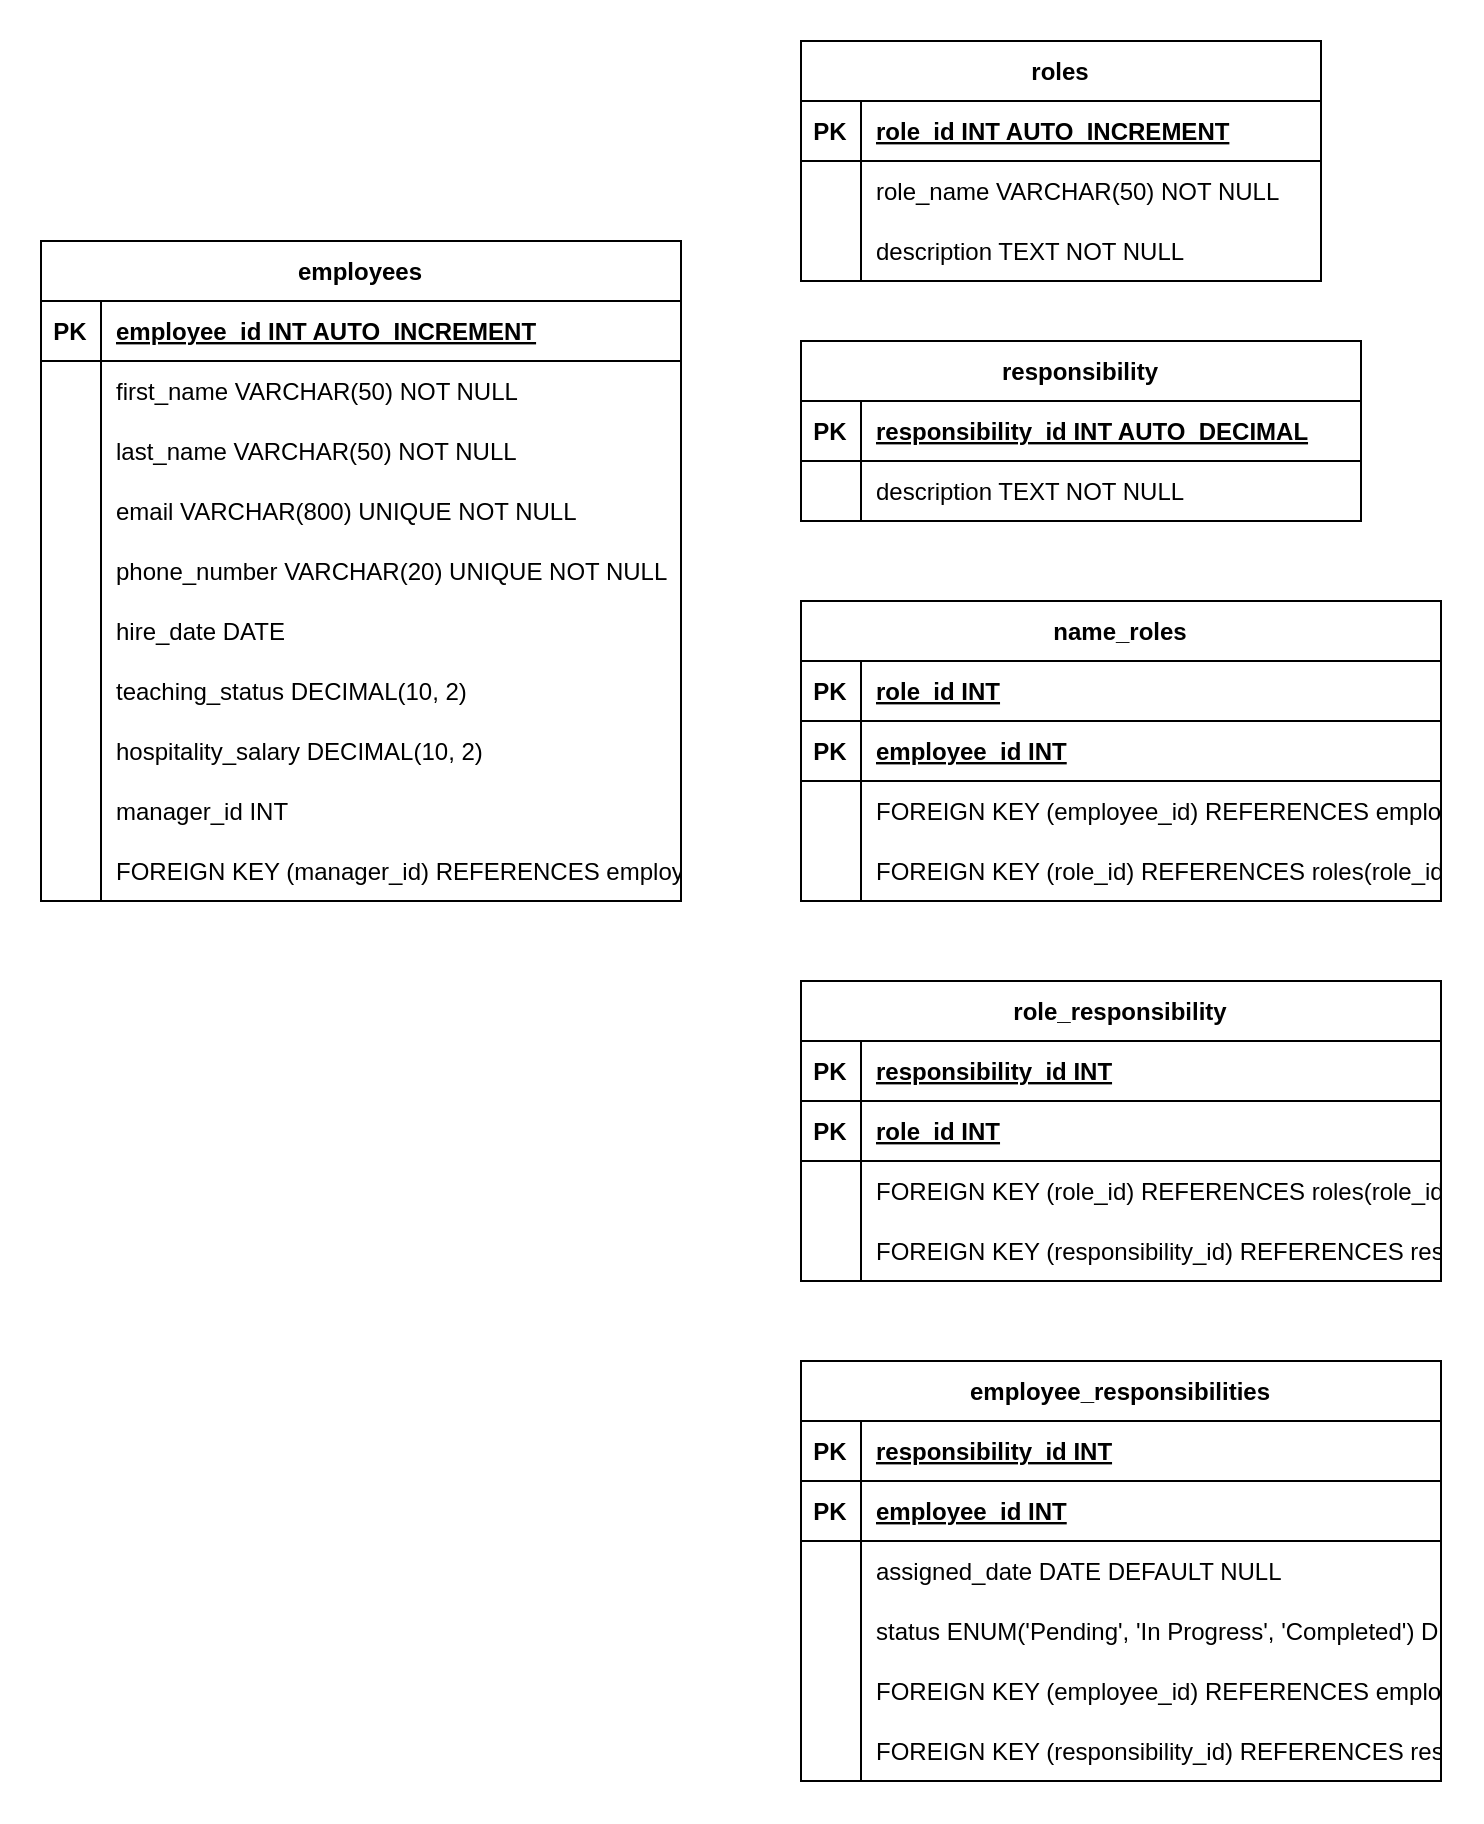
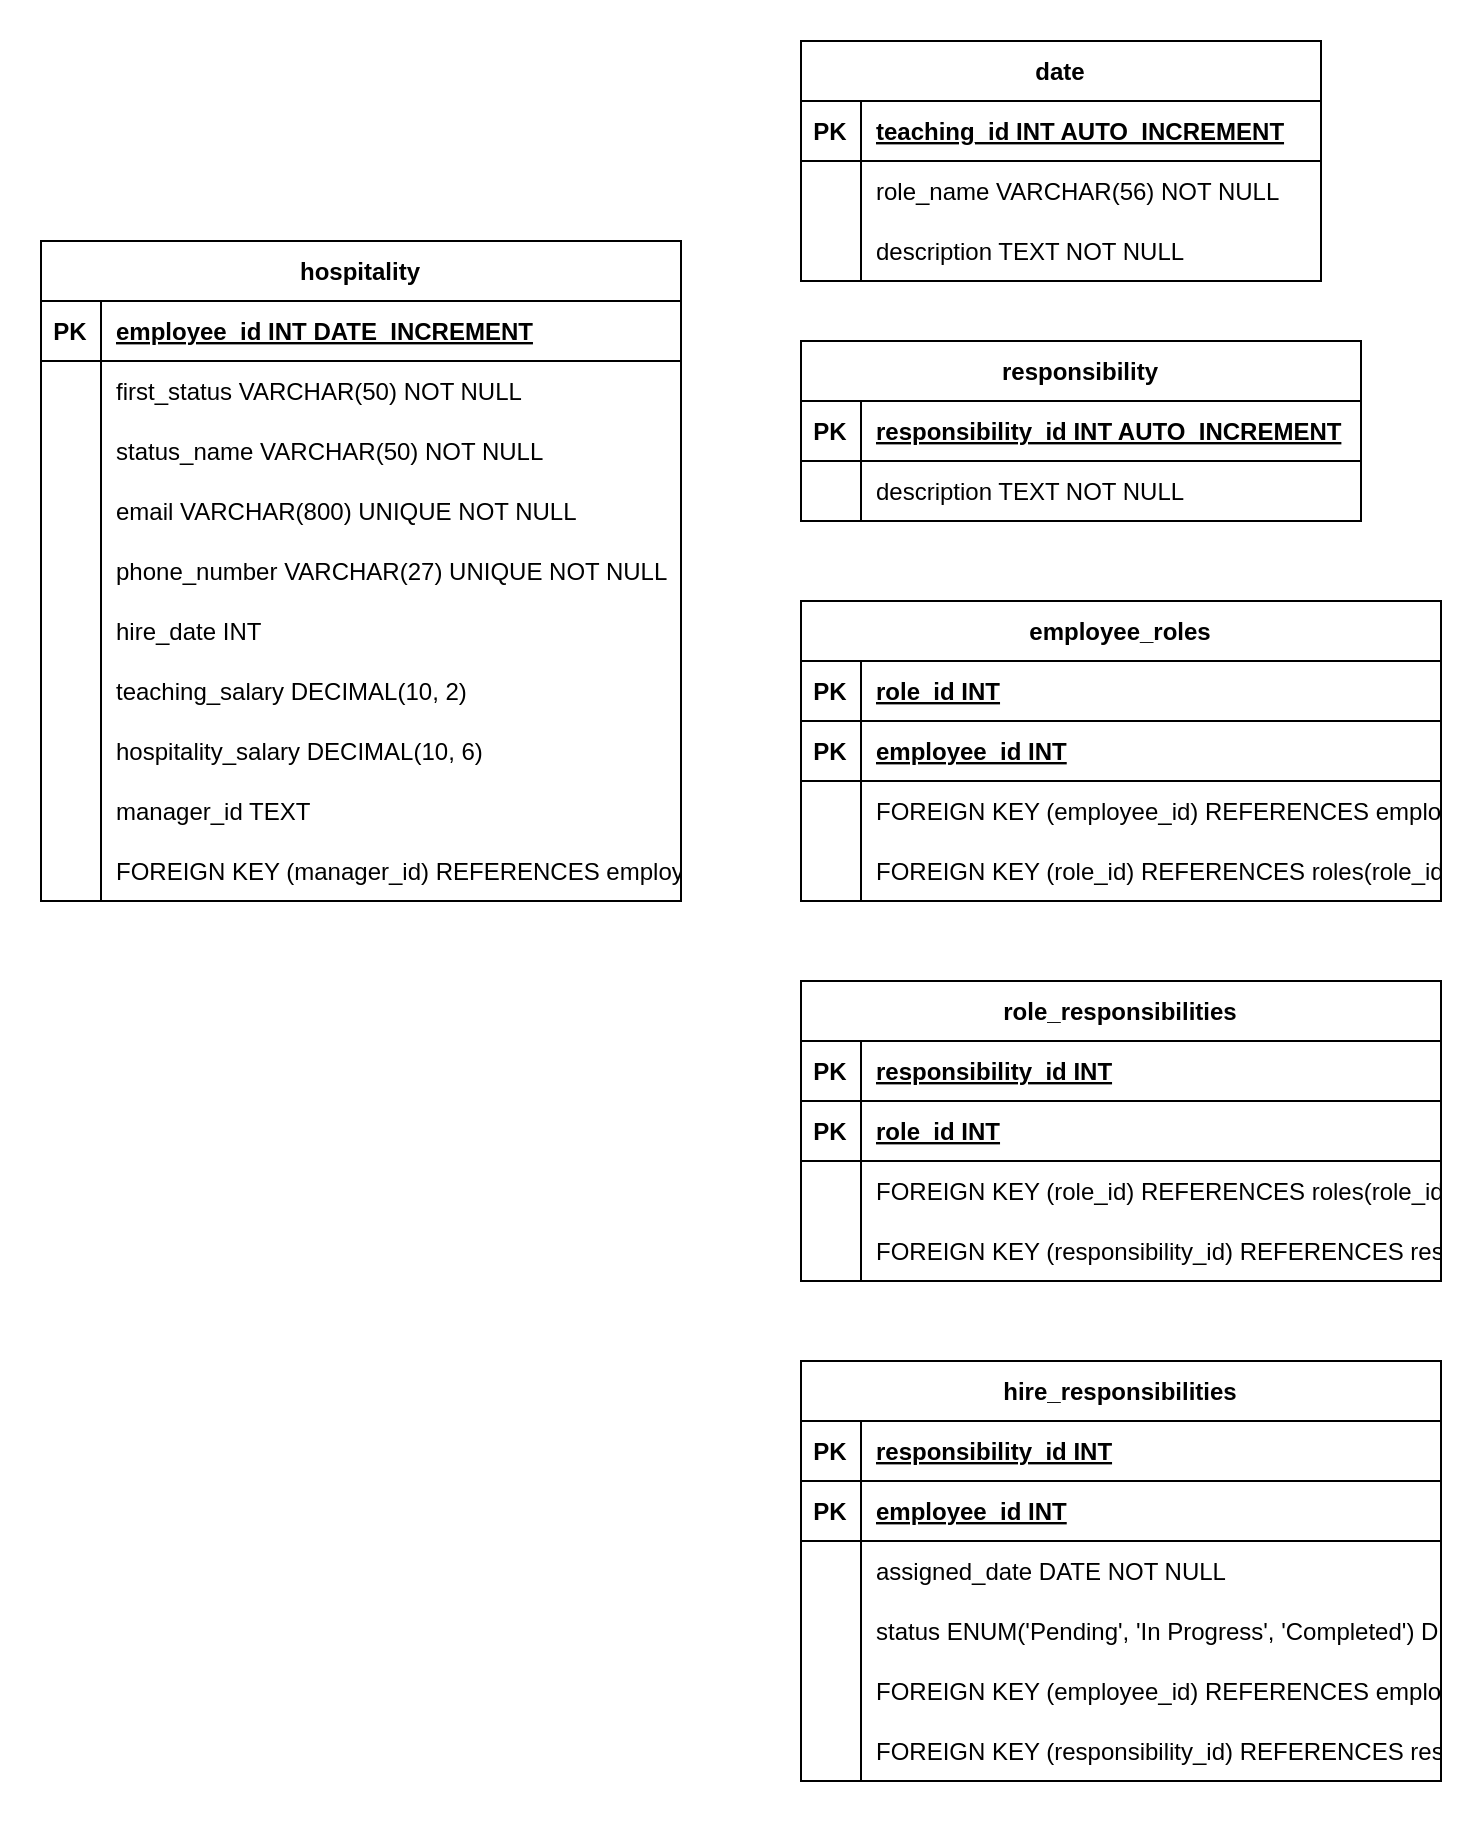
- <mxCell id="33" value="roles" style="shape=table;startSize=30;container=1;collapsible=1;childLayout=tableLayout;fixedRows=1;rowLines=0;fontStyle=1;align=center;resizeLast=1;movable=1;resizable=1;rotatable=1;deletable=1;editable=1;locked=0;connectable=1;" vertex="1" parent="1"><mxGeometry x="400" y="20" width="260" height="120" as="geometry" /></mxCell>
+ <mxCell id="33" value="date" style="shape=table;startSize=30;container=1;collapsible=1;childLayout=tableLayout;fixedRows=1;rowLines=0;fontStyle=1;align=center;resizeLast=1;movable=1;resizable=1;rotatable=1;deletable=1;editable=1;locked=0;connectable=1;" vertex="1" parent="1"><mxGeometry x="400" y="20" width="260" height="120" as="geometry" /></mxCell>
- <mxCell id="36" value="role_id INT  AUTO_INCREMENT" style="shape=partialRectangle;overflow=hidden;connectable=0;fillColor=none;align=left;strokeColor=inherit;top=0;left=0;bottom=0;right=0;spacingLeft=6;fontStyle=5;" vertex="1" parent="34"><mxGeometry x="30" width="230" height="30" as="geometry"><mxRectangle width="230" height="30" as="alternateBounds" /></mxGeometry></mxCell>
+ <mxCell id="36" value="teaching_id INT  AUTO_INCREMENT" style="shape=partialRectangle;overflow=hidden;connectable=0;fillColor=none;align=left;strokeColor=inherit;top=0;left=0;bottom=0;right=0;spacingLeft=6;fontStyle=5;" vertex="1" parent="34"><mxGeometry x="30" width="230" height="30" as="geometry"><mxRectangle width="230" height="30" as="alternateBounds" /></mxGeometry></mxCell>
- <mxCell id="39" value="role_name VARCHAR(50) NOT NULL" style="shape=partialRectangle;overflow=hidden;connectable=0;fillColor=none;align=left;strokeColor=inherit;top=0;left=0;bottom=0;right=0;spacingLeft=6;" vertex="1" parent="37"><mxGeometry x="30" width="230" height="30" as="geometry"><mxRectangle width="230" height="30" as="alternateBounds" /></mxGeometry></mxCell>
+ <mxCell id="39" value="role_name VARCHAR(56) NOT NULL" style="shape=partialRectangle;overflow=hidden;connectable=0;fillColor=none;align=left;strokeColor=inherit;top=0;left=0;bottom=0;right=0;spacingLeft=6;" vertex="1" parent="37"><mxGeometry x="30" width="230" height="30" as="geometry"><mxRectangle width="230" height="30" as="alternateBounds" /></mxGeometry></mxCell>
- <mxCell id="2" value="employees" style="shape=table;startSize=30;container=1;collapsible=1;childLayout=tableLayout;fixedRows=1;rowLines=0;fontStyle=1;align=center;resizeLast=1;movable=0;resizable=0;rotatable=0;deletable=0;editable=0;locked=1;connectable=0;" vertex="1" parent="1"><mxGeometry x="20" y="120" width="320" height="330" as="geometry" /></mxCell>
+ <mxCell id="2" value="hospitality" style="shape=table;startSize=30;container=1;collapsible=1;childLayout=tableLayout;fixedRows=1;rowLines=0;fontStyle=1;align=center;resizeLast=1;movable=0;resizable=0;rotatable=0;deletable=0;editable=0;locked=1;connectable=0;" vertex="1" parent="1"><mxGeometry x="20" y="120" width="320" height="330" as="geometry" /></mxCell>
- <mxCell id="5" value="employee_id INT  AUTO_INCREMENT" style="shape=partialRectangle;overflow=hidden;connectable=0;fillColor=none;align=left;strokeColor=inherit;top=0;left=0;bottom=0;right=0;spacingLeft=6;fontStyle=5;" vertex="1" parent="3"><mxGeometry x="30" width="290" height="30" as="geometry"><mxRectangle width="290" height="30" as="alternateBounds" /></mxGeometry></mxCell>
+ <mxCell id="5" value="employee_id INT  DATE_INCREMENT" style="shape=partialRectangle;overflow=hidden;connectable=0;fillColor=none;align=left;strokeColor=inherit;top=0;left=0;bottom=0;right=0;spacingLeft=6;fontStyle=5;" vertex="1" parent="3"><mxGeometry x="30" width="290" height="30" as="geometry"><mxRectangle width="290" height="30" as="alternateBounds" /></mxGeometry></mxCell>
- <mxCell id="8" value="first_name VARCHAR(50) NOT NULL" style="shape=partialRectangle;overflow=hidden;connectable=0;fillColor=none;align=left;strokeColor=inherit;top=0;left=0;bottom=0;right=0;spacingLeft=6;" vertex="1" parent="6"><mxGeometry x="30" width="290" height="30" as="geometry"><mxRectangle width="290" height="30" as="alternateBounds" /></mxGeometry></mxCell>
+ <mxCell id="8" value="first_status VARCHAR(50) NOT NULL" style="shape=partialRectangle;overflow=hidden;connectable=0;fillColor=none;align=left;strokeColor=inherit;top=0;left=0;bottom=0;right=0;spacingLeft=6;" vertex="1" parent="6"><mxGeometry x="30" width="290" height="30" as="geometry"><mxRectangle width="290" height="30" as="alternateBounds" /></mxGeometry></mxCell>
- <mxCell id="46" value="responsibility_id INT  AUTO_DECIMAL" style="shape=partialRectangle;overflow=hidden;connectable=0;fillColor=none;align=left;strokeColor=inherit;top=0;left=0;bottom=0;right=0;spacingLeft=6;fontStyle=5;" vertex="1" parent="44"><mxGeometry x="30" width="250" height="30" as="geometry"><mxRectangle width="250" height="30" as="alternateBounds" /></mxGeometry></mxCell>
+ <mxCell id="46" value="responsibility_id INT  AUTO_INCREMENT" style="shape=partialRectangle;overflow=hidden;connectable=0;fillColor=none;align=left;strokeColor=inherit;top=0;left=0;bottom=0;right=0;spacingLeft=6;fontStyle=5;" vertex="1" parent="44"><mxGeometry x="30" width="250" height="30" as="geometry"><mxRectangle width="250" height="30" as="alternateBounds" /></mxGeometry></mxCell>
- <mxCell id="11" value="last_name VARCHAR(50) NOT NULL" style="shape=partialRectangle;overflow=hidden;connectable=0;fillColor=none;align=left;strokeColor=inherit;top=0;left=0;bottom=0;right=0;spacingLeft=6;" vertex="1" parent="9"><mxGeometry x="30" width="290" height="30" as="geometry"><mxRectangle width="290" height="30" as="alternateBounds" /></mxGeometry></mxCell>
+ <mxCell id="11" value="status_name VARCHAR(50) NOT NULL" style="shape=partialRectangle;overflow=hidden;connectable=0;fillColor=none;align=left;strokeColor=inherit;top=0;left=0;bottom=0;right=0;spacingLeft=6;" vertex="1" parent="9"><mxGeometry x="30" width="290" height="30" as="geometry"><mxRectangle width="290" height="30" as="alternateBounds" /></mxGeometry></mxCell>
- <mxCell id="17" value="phone_number VARCHAR(20) UNIQUE NOT NULL" style="shape=partialRectangle;overflow=hidden;connectable=0;fillColor=none;align=left;strokeColor=inherit;top=0;left=0;bottom=0;right=0;spacingLeft=6;" vertex="1" parent="15"><mxGeometry x="30" width="290" height="30" as="geometry"><mxRectangle width="290" height="30" as="alternateBounds" /></mxGeometry></mxCell>
+ <mxCell id="17" value="phone_number VARCHAR(27) UNIQUE NOT NULL" style="shape=partialRectangle;overflow=hidden;connectable=0;fillColor=none;align=left;strokeColor=inherit;top=0;left=0;bottom=0;right=0;spacingLeft=6;" vertex="1" parent="15"><mxGeometry x="30" width="290" height="30" as="geometry"><mxRectangle width="290" height="30" as="alternateBounds" /></mxGeometry></mxCell>
- <mxCell id="20" value="hire_date DATE" style="shape=partialRectangle;overflow=hidden;connectable=0;fillColor=none;align=left;strokeColor=inherit;top=0;left=0;bottom=0;right=0;spacingLeft=6;" vertex="1" parent="18"><mxGeometry x="30" width="290" height="30" as="geometry"><mxRectangle width="290" height="30" as="alternateBounds" /></mxGeometry></mxCell>
+ <mxCell id="20" value="hire_date INT" style="shape=partialRectangle;overflow=hidden;connectable=0;fillColor=none;align=left;strokeColor=inherit;top=0;left=0;bottom=0;right=0;spacingLeft=6;" vertex="1" parent="18"><mxGeometry x="30" width="290" height="30" as="geometry"><mxRectangle width="290" height="30" as="alternateBounds" /></mxGeometry></mxCell>
- <mxCell id="50" value="name_roles" style="shape=table;startSize=30;container=1;collapsible=1;childLayout=tableLayout;fixedRows=1;rowLines=0;fontStyle=1;align=center;resizeLast=1;movable=1;resizable=1;rotatable=1;deletable=1;editable=1;locked=0;connectable=1;" vertex="1" parent="1"><mxGeometry x="400" y="300" width="320" height="150" as="geometry" /></mxCell>
+ <mxCell id="50" value="employee_roles" style="shape=table;startSize=30;container=1;collapsible=1;childLayout=tableLayout;fixedRows=1;rowLines=0;fontStyle=1;align=center;resizeLast=1;movable=1;resizable=1;rotatable=1;deletable=1;editable=1;locked=0;connectable=1;" vertex="1" parent="1"><mxGeometry x="400" y="300" width="320" height="150" as="geometry" /></mxCell>
- <mxCell id="23" value="teaching_status DECIMAL(10, 2)" style="shape=partialRectangle;overflow=hidden;connectable=0;fillColor=none;align=left;strokeColor=inherit;top=0;left=0;bottom=0;right=0;spacingLeft=6;" vertex="1" parent="21"><mxGeometry x="30" width="290" height="30" as="geometry"><mxRectangle width="290" height="30" as="alternateBounds" /></mxGeometry></mxCell>
+ <mxCell id="23" value="teaching_salary DECIMAL(10, 2)" style="shape=partialRectangle;overflow=hidden;connectable=0;fillColor=none;align=left;strokeColor=inherit;top=0;left=0;bottom=0;right=0;spacingLeft=6;" vertex="1" parent="21"><mxGeometry x="30" width="290" height="30" as="geometry"><mxRectangle width="290" height="30" as="alternateBounds" /></mxGeometry></mxCell>
- <mxCell id="26" value="hospitality_salary DECIMAL(10, 2)" style="shape=partialRectangle;overflow=hidden;connectable=0;fillColor=none;align=left;strokeColor=inherit;top=0;left=0;bottom=0;right=0;spacingLeft=6;" vertex="1" parent="24"><mxGeometry x="30" width="290" height="30" as="geometry"><mxRectangle width="290" height="30" as="alternateBounds" /></mxGeometry></mxCell>
+ <mxCell id="26" value="hospitality_salary DECIMAL(10, 6)" style="shape=partialRectangle;overflow=hidden;connectable=0;fillColor=none;align=left;strokeColor=inherit;top=0;left=0;bottom=0;right=0;spacingLeft=6;" vertex="1" parent="24"><mxGeometry x="30" width="290" height="30" as="geometry"><mxRectangle width="290" height="30" as="alternateBounds" /></mxGeometry></mxCell>
- <mxCell id="29" value="manager_id INT" style="shape=partialRectangle;overflow=hidden;connectable=0;fillColor=none;align=left;strokeColor=inherit;top=0;left=0;bottom=0;right=0;spacingLeft=6;" vertex="1" parent="27"><mxGeometry x="30" width="290" height="30" as="geometry"><mxRectangle width="290" height="30" as="alternateBounds" /></mxGeometry></mxCell>
+ <mxCell id="29" value="manager_id TEXT" style="shape=partialRectangle;overflow=hidden;connectable=0;fillColor=none;align=left;strokeColor=inherit;top=0;left=0;bottom=0;right=0;spacingLeft=6;" vertex="1" parent="27"><mxGeometry x="30" width="290" height="30" as="geometry"><mxRectangle width="290" height="30" as="alternateBounds" /></mxGeometry></mxCell>
- <mxCell id="63" value="role_responsibility" style="shape=table;startSize=30;container=1;collapsible=1;childLayout=tableLayout;fixedRows=1;rowLines=0;fontStyle=1;align=center;resizeLast=1;movable=1;resizable=1;rotatable=1;deletable=1;editable=1;locked=0;connectable=1;" vertex="1" parent="1"><mxGeometry x="400" y="490" width="320" height="150" as="geometry" /></mxCell>
+ <mxCell id="63" value="role_responsibilities" style="shape=table;startSize=30;container=1;collapsible=1;childLayout=tableLayout;fixedRows=1;rowLines=0;fontStyle=1;align=center;resizeLast=1;movable=1;resizable=1;rotatable=1;deletable=1;editable=1;locked=0;connectable=1;" vertex="1" parent="1"><mxGeometry x="400" y="490" width="320" height="150" as="geometry" /></mxCell>
- <mxCell id="76" value="employee_responsibilities" style="shape=table;startSize=30;container=1;collapsible=1;childLayout=tableLayout;fixedRows=1;rowLines=0;fontStyle=1;align=center;resizeLast=1;movable=1;resizable=1;rotatable=1;deletable=1;editable=1;locked=0;connectable=1;" vertex="1" parent="1"><mxGeometry x="400" y="680" width="320" height="210" as="geometry" /></mxCell>
+ <mxCell id="76" value="hire_responsibilities" style="shape=table;startSize=30;container=1;collapsible=1;childLayout=tableLayout;fixedRows=1;rowLines=0;fontStyle=1;align=center;resizeLast=1;movable=1;resizable=1;rotatable=1;deletable=1;editable=1;locked=0;connectable=1;" vertex="1" parent="1"><mxGeometry x="400" y="680" width="320" height="210" as="geometry" /></mxCell>
- <mxCell id="85" value="assigned_date DATE DEFAULT NULL" style="shape=partialRectangle;overflow=hidden;connectable=0;fillColor=none;align=left;strokeColor=inherit;top=0;left=0;bottom=0;right=0;spacingLeft=6;" vertex="1" parent="83"><mxGeometry x="30" width="290" height="30" as="geometry"><mxRectangle width="290" height="30" as="alternateBounds" /></mxGeometry></mxCell>
+ <mxCell id="85" value="assigned_date DATE NOT NULL" style="shape=partialRectangle;overflow=hidden;connectable=0;fillColor=none;align=left;strokeColor=inherit;top=0;left=0;bottom=0;right=0;spacingLeft=6;" vertex="1" parent="83"><mxGeometry x="30" width="290" height="30" as="geometry"><mxRectangle width="290" height="30" as="alternateBounds" /></mxGeometry></mxCell>
